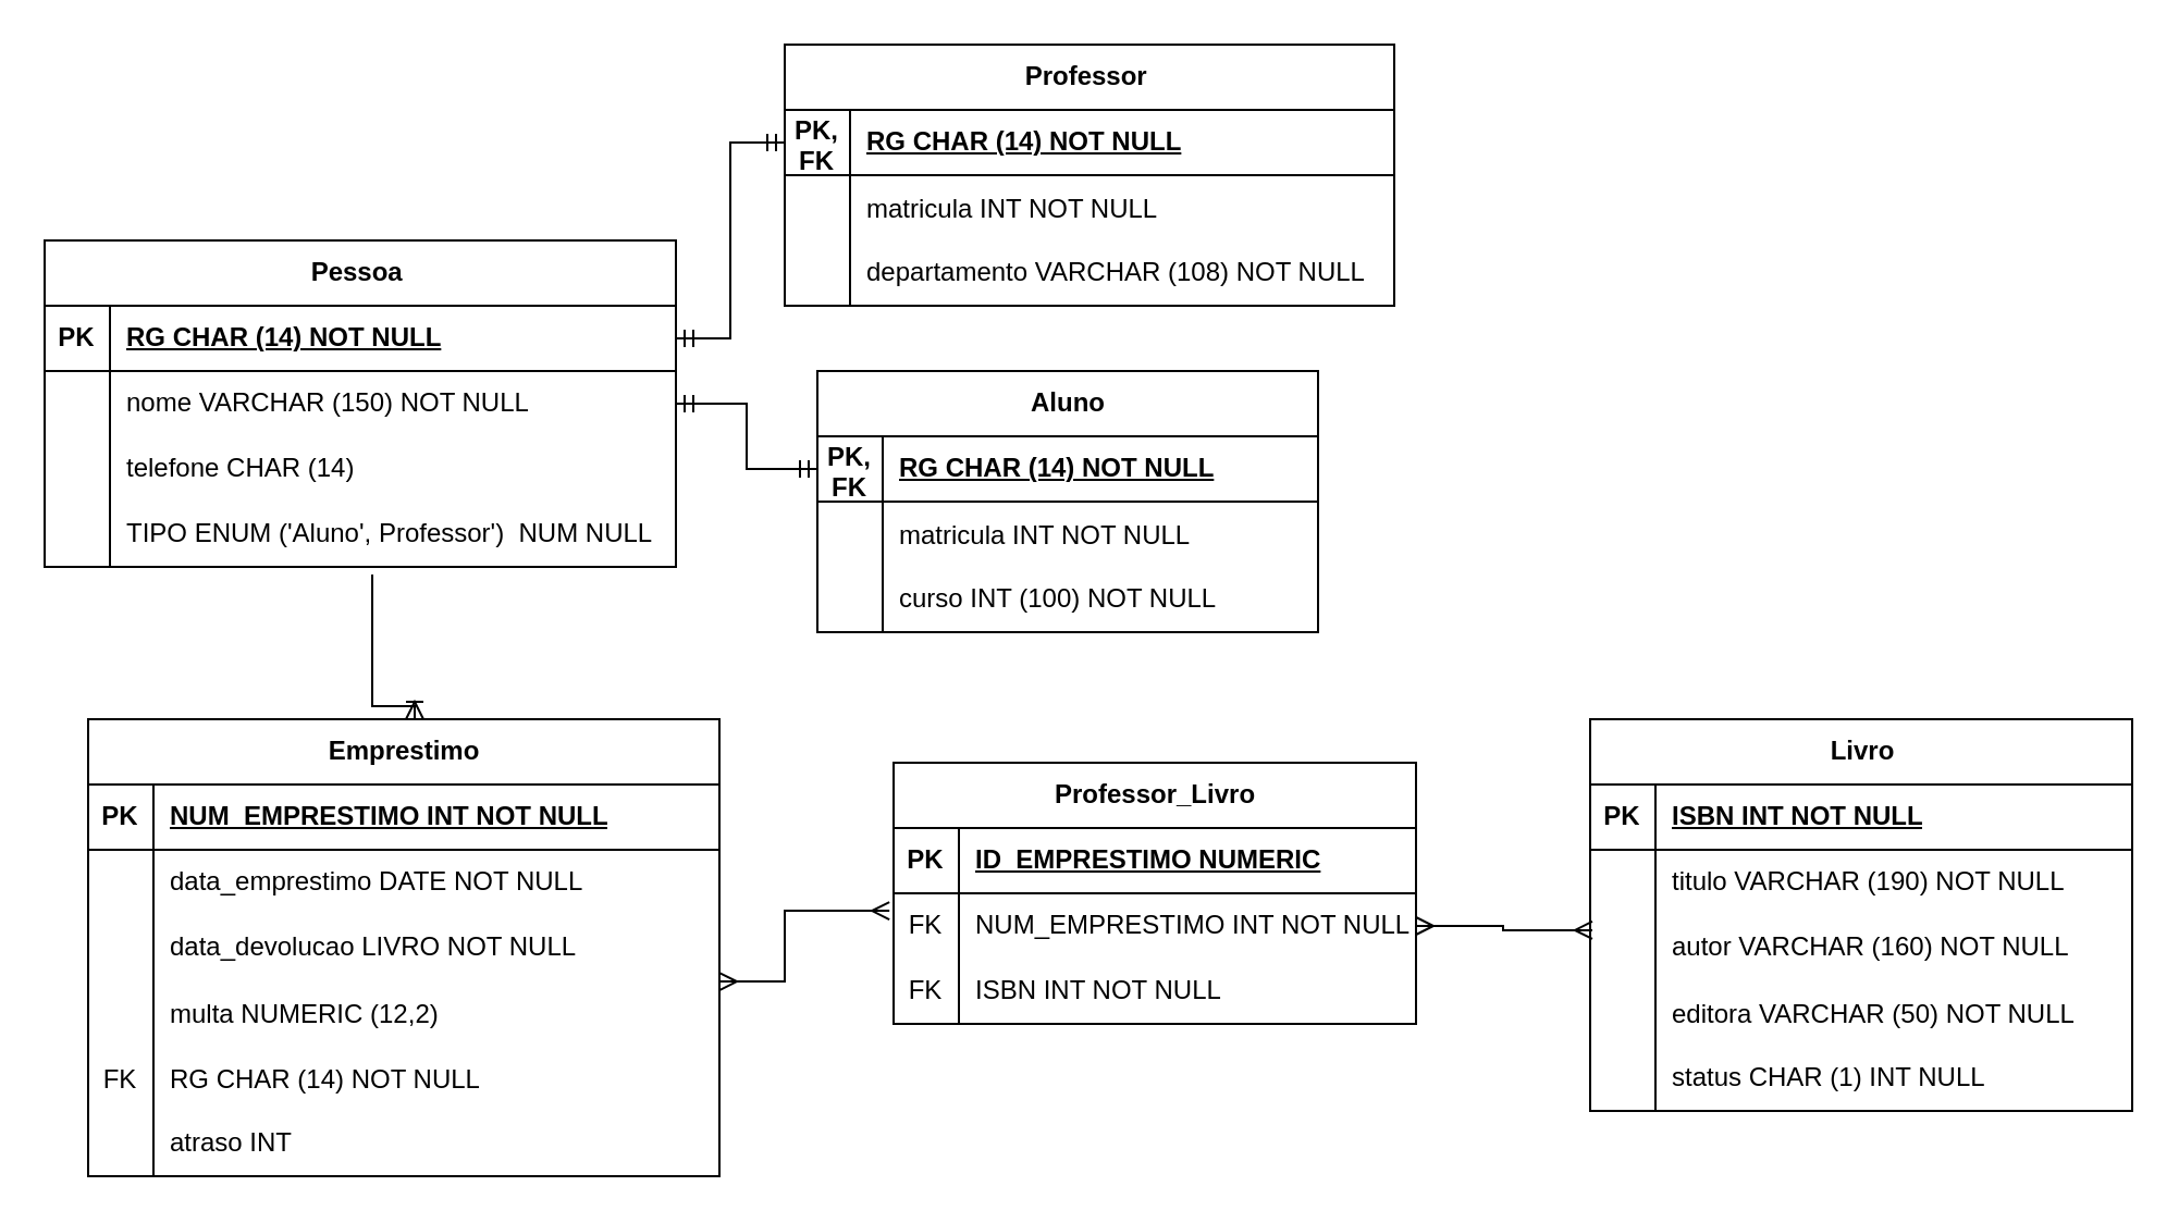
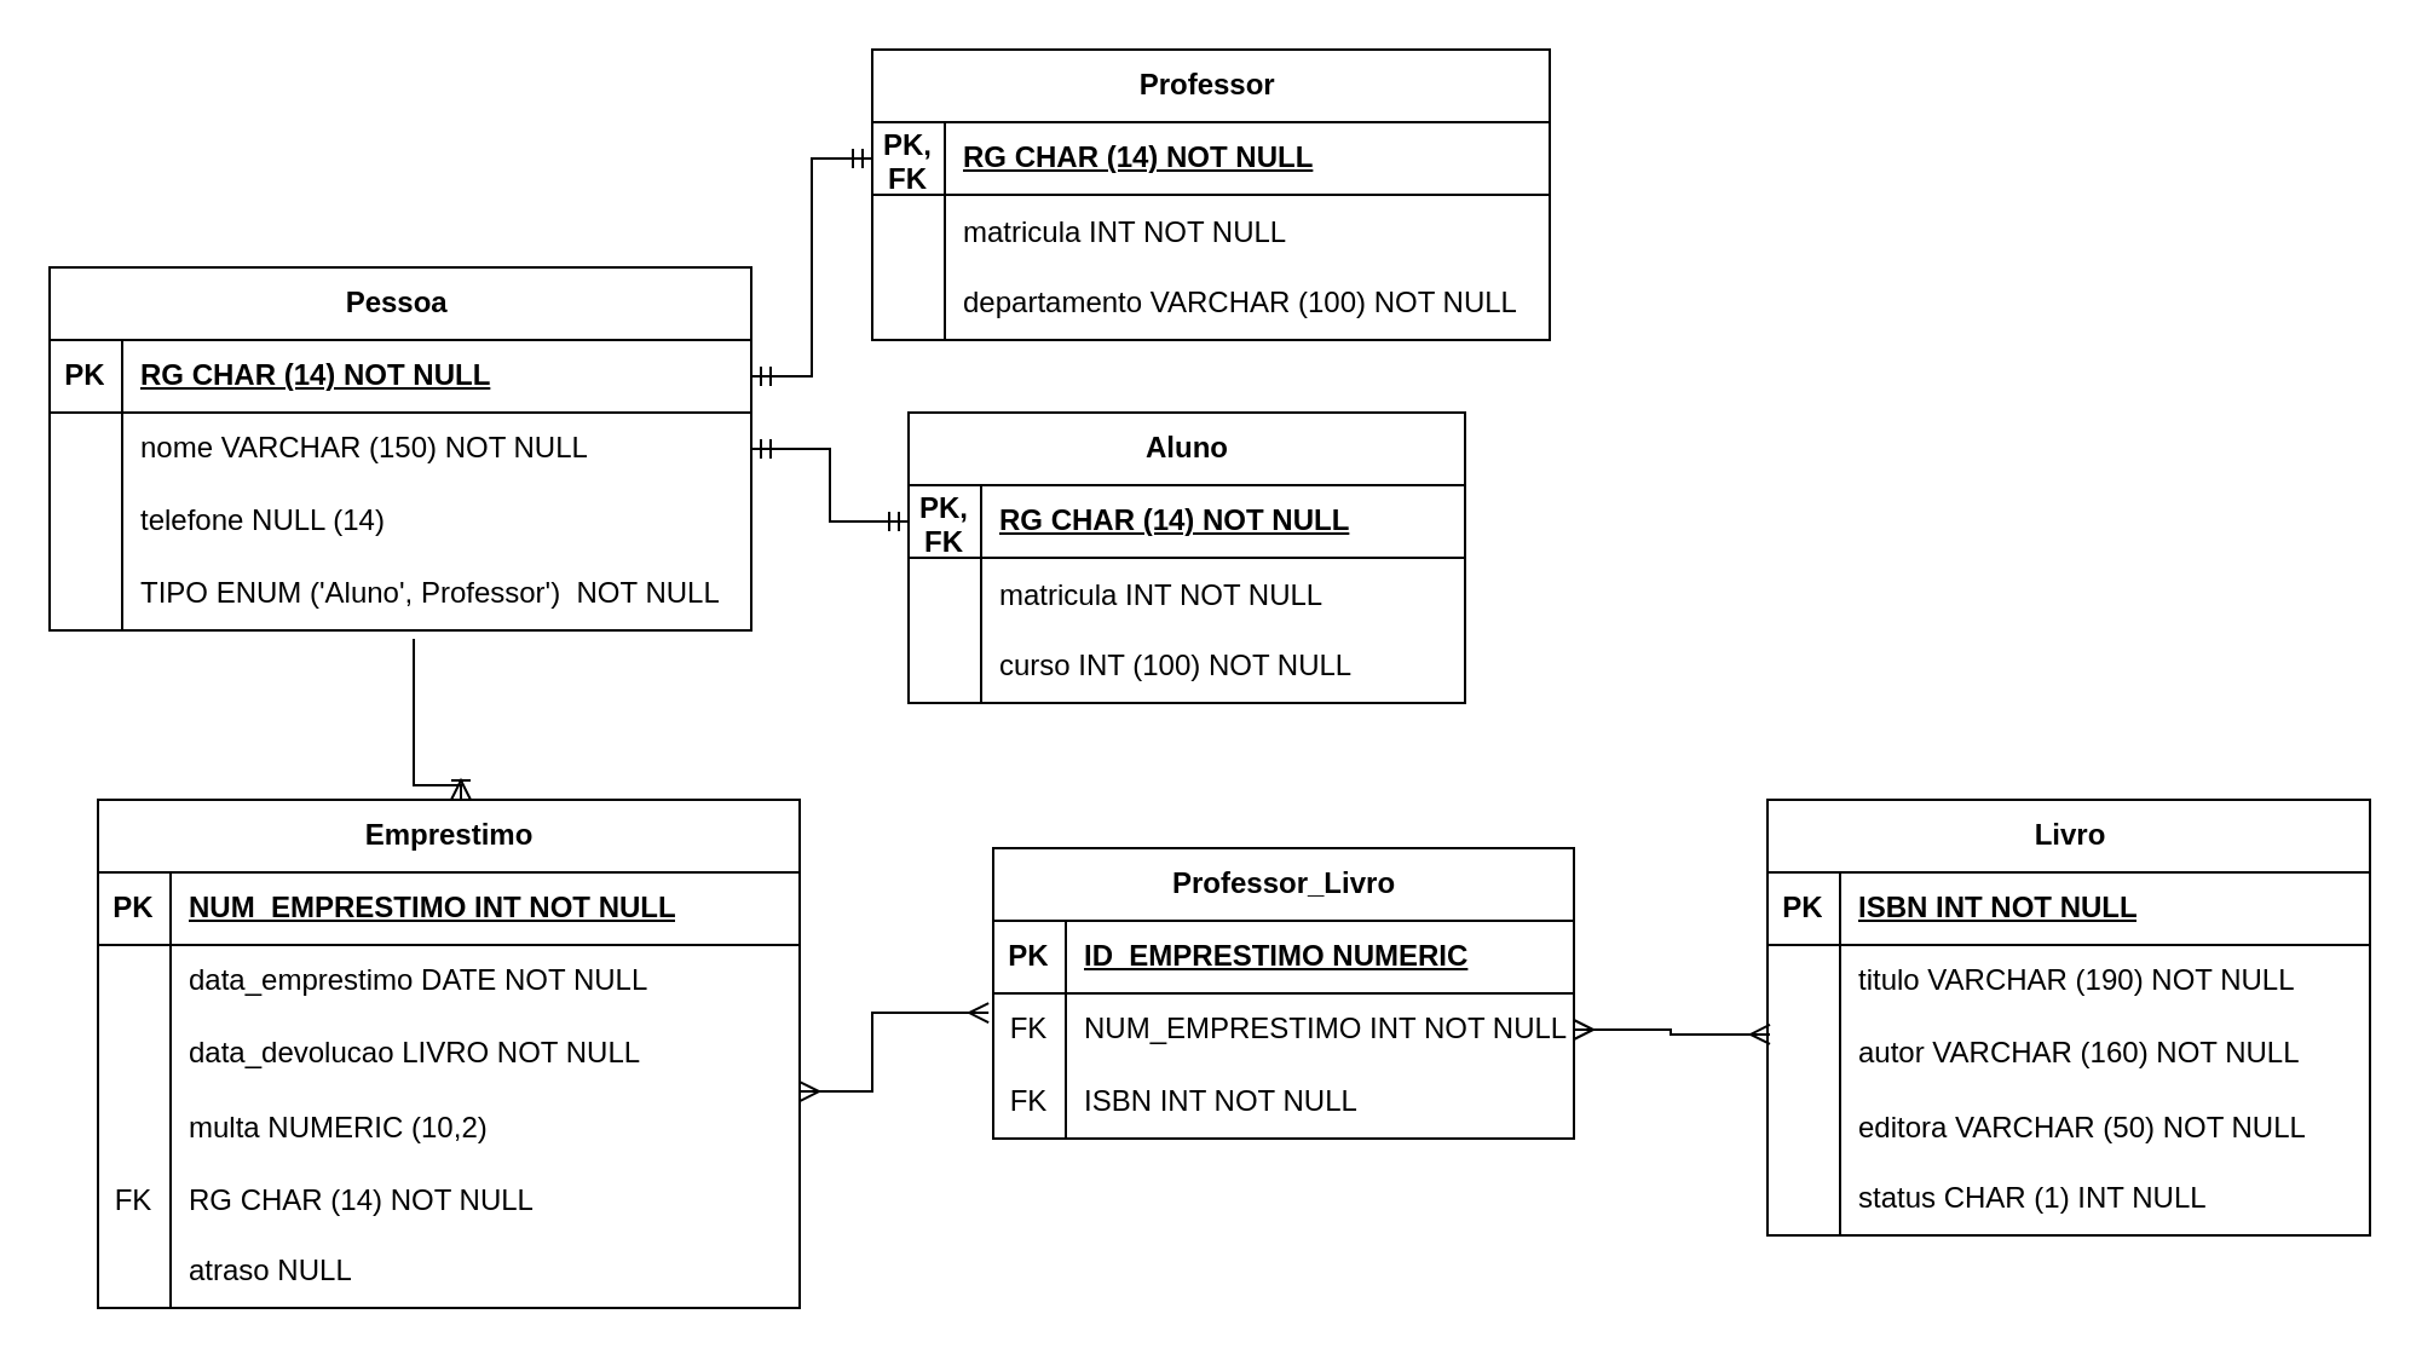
- <mxCell id="50" value="departamento VARCHAR (108) NOT NULL" style="shape=partialRectangle;connectable=0;fillColor=none;top=0;left=0;bottom=0;right=0;align=left;spacingLeft=6;overflow=hidden;whiteSpace=wrap;html=1;" vertex="1" parent="48"><mxGeometry x="30" width="250" height="30" as="geometry"><mxRectangle width="250" height="30" as="alternateBounds" /></mxGeometry></mxCell>
+ <mxCell id="50" value="departamento VARCHAR (100) NOT NULL" style="shape=partialRectangle;connectable=0;fillColor=none;top=0;left=0;bottom=0;right=0;align=left;spacingLeft=6;overflow=hidden;whiteSpace=wrap;html=1;" vertex="1" parent="48"><mxGeometry x="30" width="250" height="30" as="geometry"><mxRectangle width="250" height="30" as="alternateBounds" /></mxGeometry></mxCell>
- <mxCell id="27" value="telefone CHAR (14)&amp;nbsp;" style="shape=partialRectangle;connectable=0;fillColor=none;top=0;left=0;bottom=0;right=0;align=left;spacingLeft=6;overflow=hidden;whiteSpace=wrap;html=1;" vertex="1" parent="25"><mxGeometry x="30" width="260" height="30" as="geometry"><mxRectangle width="260" height="30" as="alternateBounds" /></mxGeometry></mxCell>
+ <mxCell id="27" value="telefone NULL (14)&amp;nbsp;" style="shape=partialRectangle;connectable=0;fillColor=none;top=0;left=0;bottom=0;right=0;align=left;spacingLeft=6;overflow=hidden;whiteSpace=wrap;html=1;" vertex="1" parent="25"><mxGeometry x="30" width="260" height="30" as="geometry"><mxRectangle width="260" height="30" as="alternateBounds" /></mxGeometry></mxCell>
- <mxCell id="30" value="TIPO ENUM ('Aluno', Professor')&amp;nbsp; NUM NULL" style="shape=partialRectangle;connectable=0;fillColor=none;top=0;left=0;bottom=0;right=0;align=left;spacingLeft=6;overflow=hidden;whiteSpace=wrap;html=1;" vertex="1" parent="28"><mxGeometry x="30" width="260" height="30" as="geometry"><mxRectangle width="260" height="30" as="alternateBounds" /></mxGeometry></mxCell>
+ <mxCell id="30" value="TIPO ENUM ('Aluno', Professor')&amp;nbsp; NOT NULL" style="shape=partialRectangle;connectable=0;fillColor=none;top=0;left=0;bottom=0;right=0;align=left;spacingLeft=6;overflow=hidden;whiteSpace=wrap;html=1;" vertex="1" parent="28"><mxGeometry x="30" width="260" height="30" as="geometry"><mxRectangle width="260" height="30" as="alternateBounds" /></mxGeometry></mxCell>
- <mxCell id="63" value="multa NUMERIC (12,2)" style="shape=partialRectangle;connectable=0;fillColor=none;top=0;left=0;bottom=0;right=0;align=left;spacingLeft=6;overflow=hidden;" vertex="1" parent="61"><mxGeometry x="30" width="260" height="30" as="geometry"><mxRectangle width="260" height="30" as="alternateBounds" /></mxGeometry></mxCell>
+ <mxCell id="63" value="multa NUMERIC (10,2)" style="shape=partialRectangle;connectable=0;fillColor=none;top=0;left=0;bottom=0;right=0;align=left;spacingLeft=6;overflow=hidden;" vertex="1" parent="61"><mxGeometry x="30" width="260" height="30" as="geometry"><mxRectangle width="260" height="30" as="alternateBounds" /></mxGeometry></mxCell>
- <mxCell id="69" value="atraso INT" style="shape=partialRectangle;connectable=0;fillColor=none;top=0;left=0;bottom=0;right=0;align=left;spacingLeft=6;overflow=hidden;whiteSpace=wrap;html=1;" vertex="1" parent="67"><mxGeometry x="30" width="260" height="30" as="geometry"><mxRectangle width="260" height="30" as="alternateBounds" /></mxGeometry></mxCell>
+ <mxCell id="69" value="atraso NULL" style="shape=partialRectangle;connectable=0;fillColor=none;top=0;left=0;bottom=0;right=0;align=left;spacingLeft=6;overflow=hidden;whiteSpace=wrap;html=1;" vertex="1" parent="67"><mxGeometry x="30" width="260" height="30" as="geometry"><mxRectangle width="260" height="30" as="alternateBounds" /></mxGeometry></mxCell>
